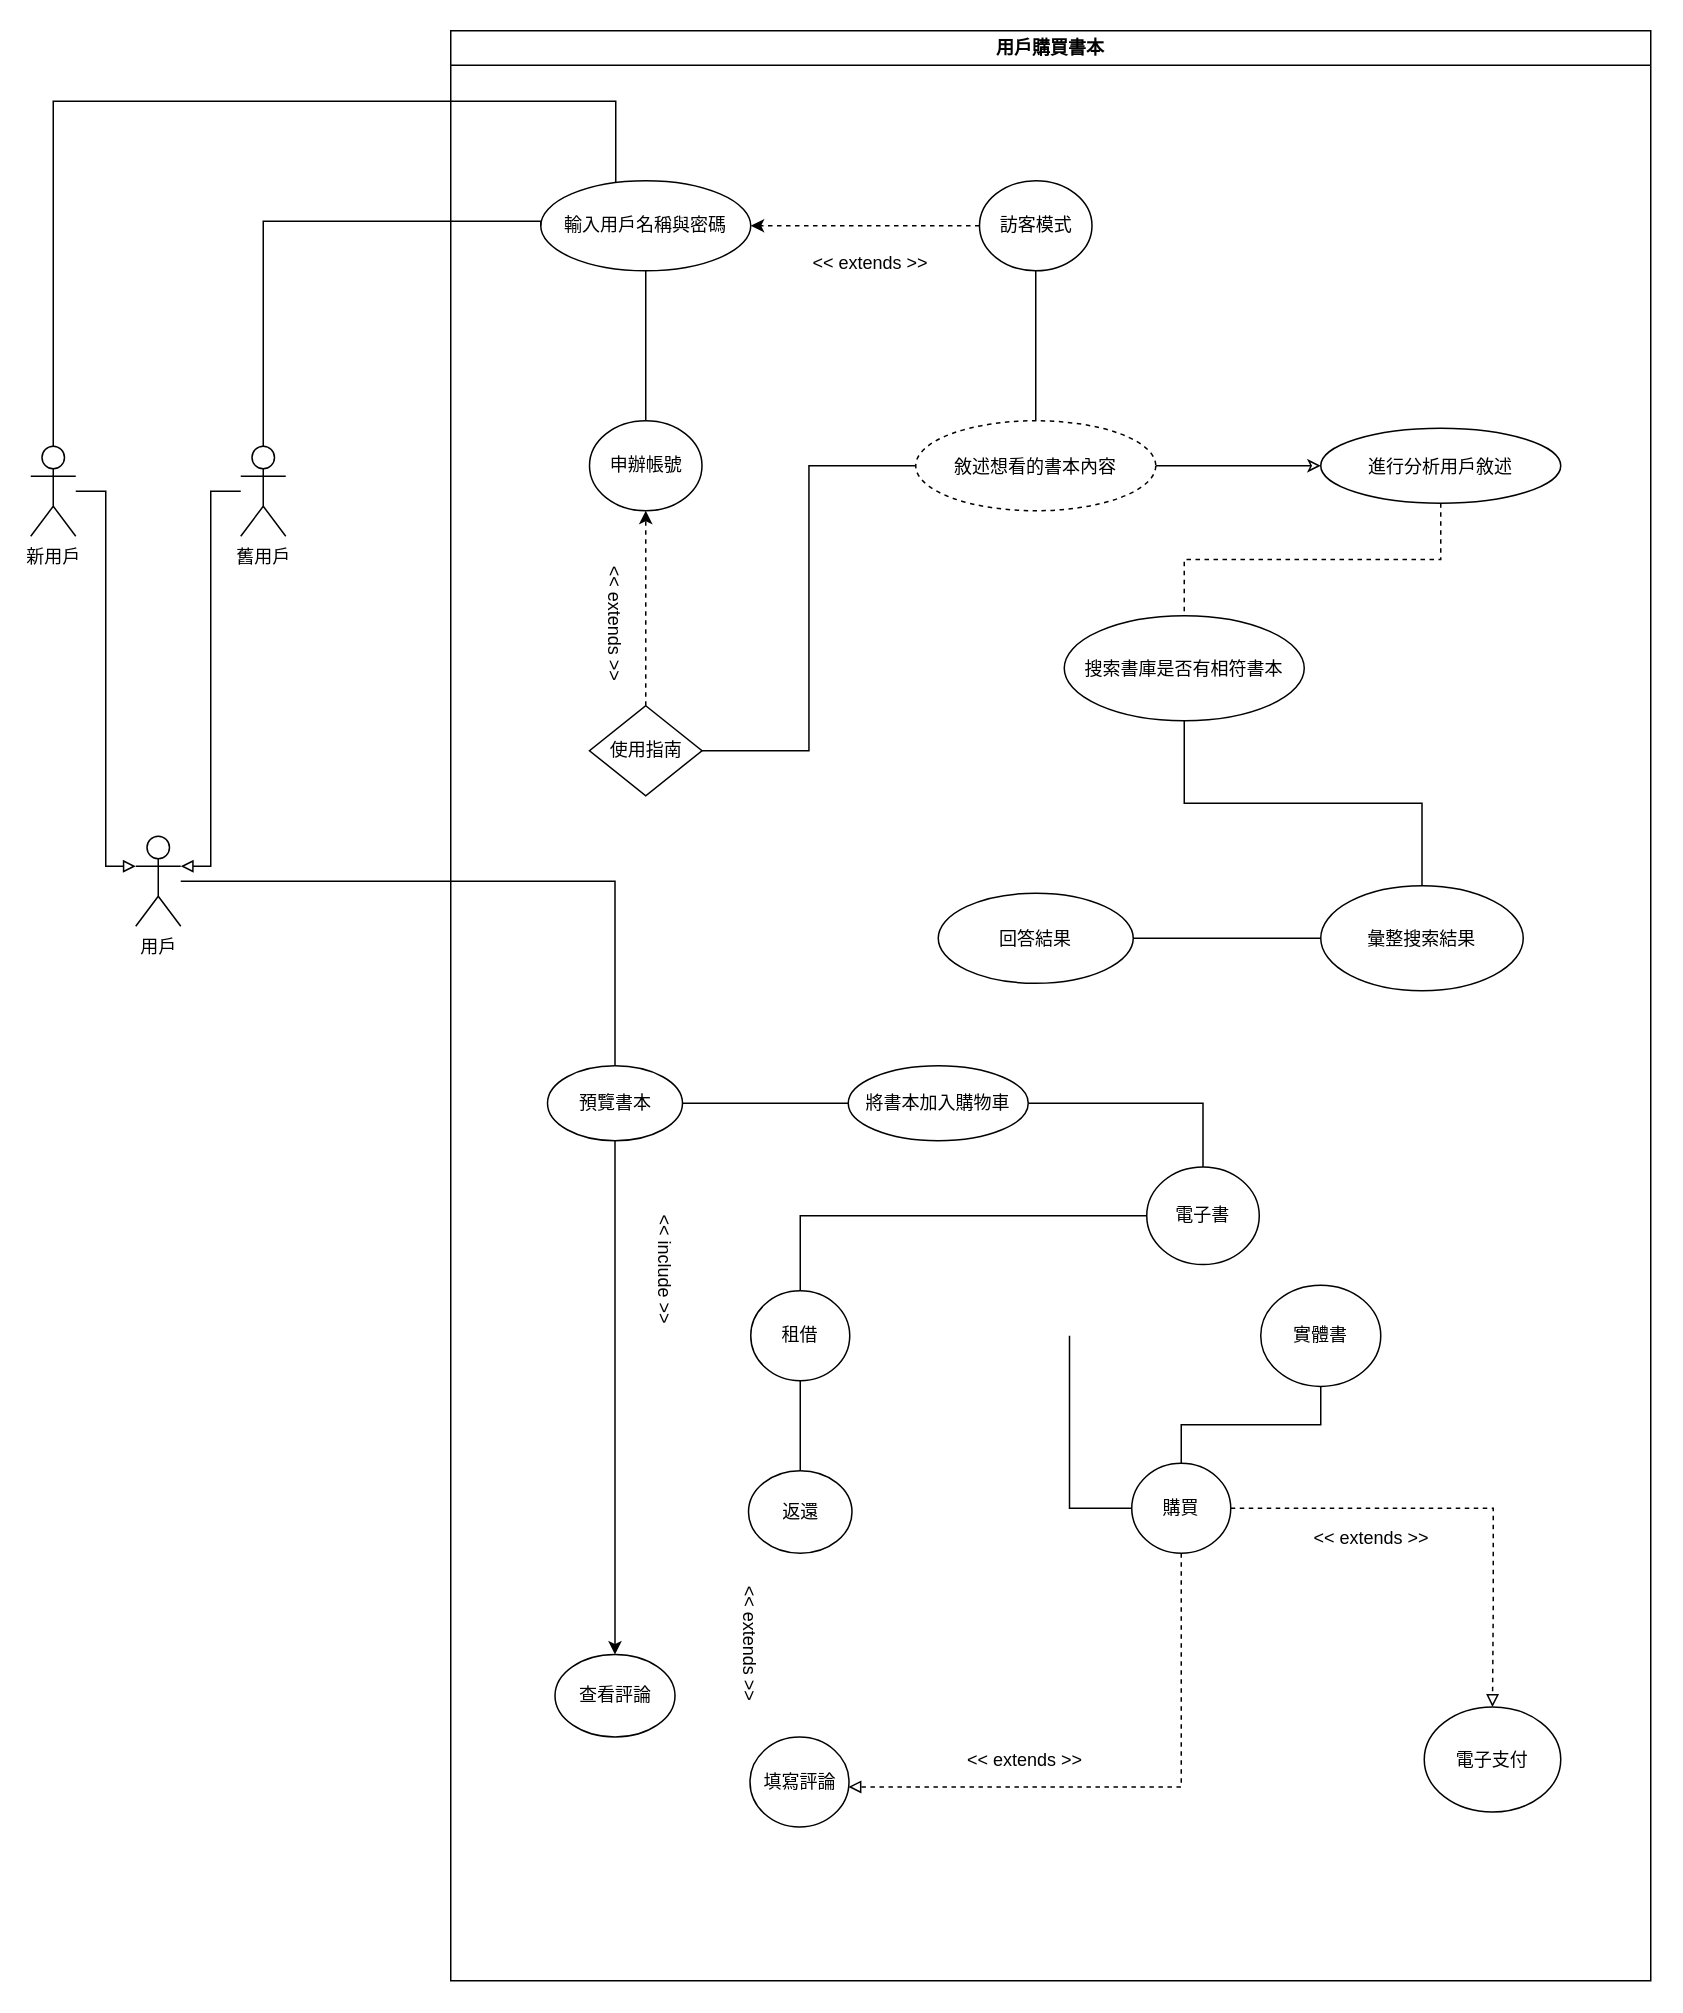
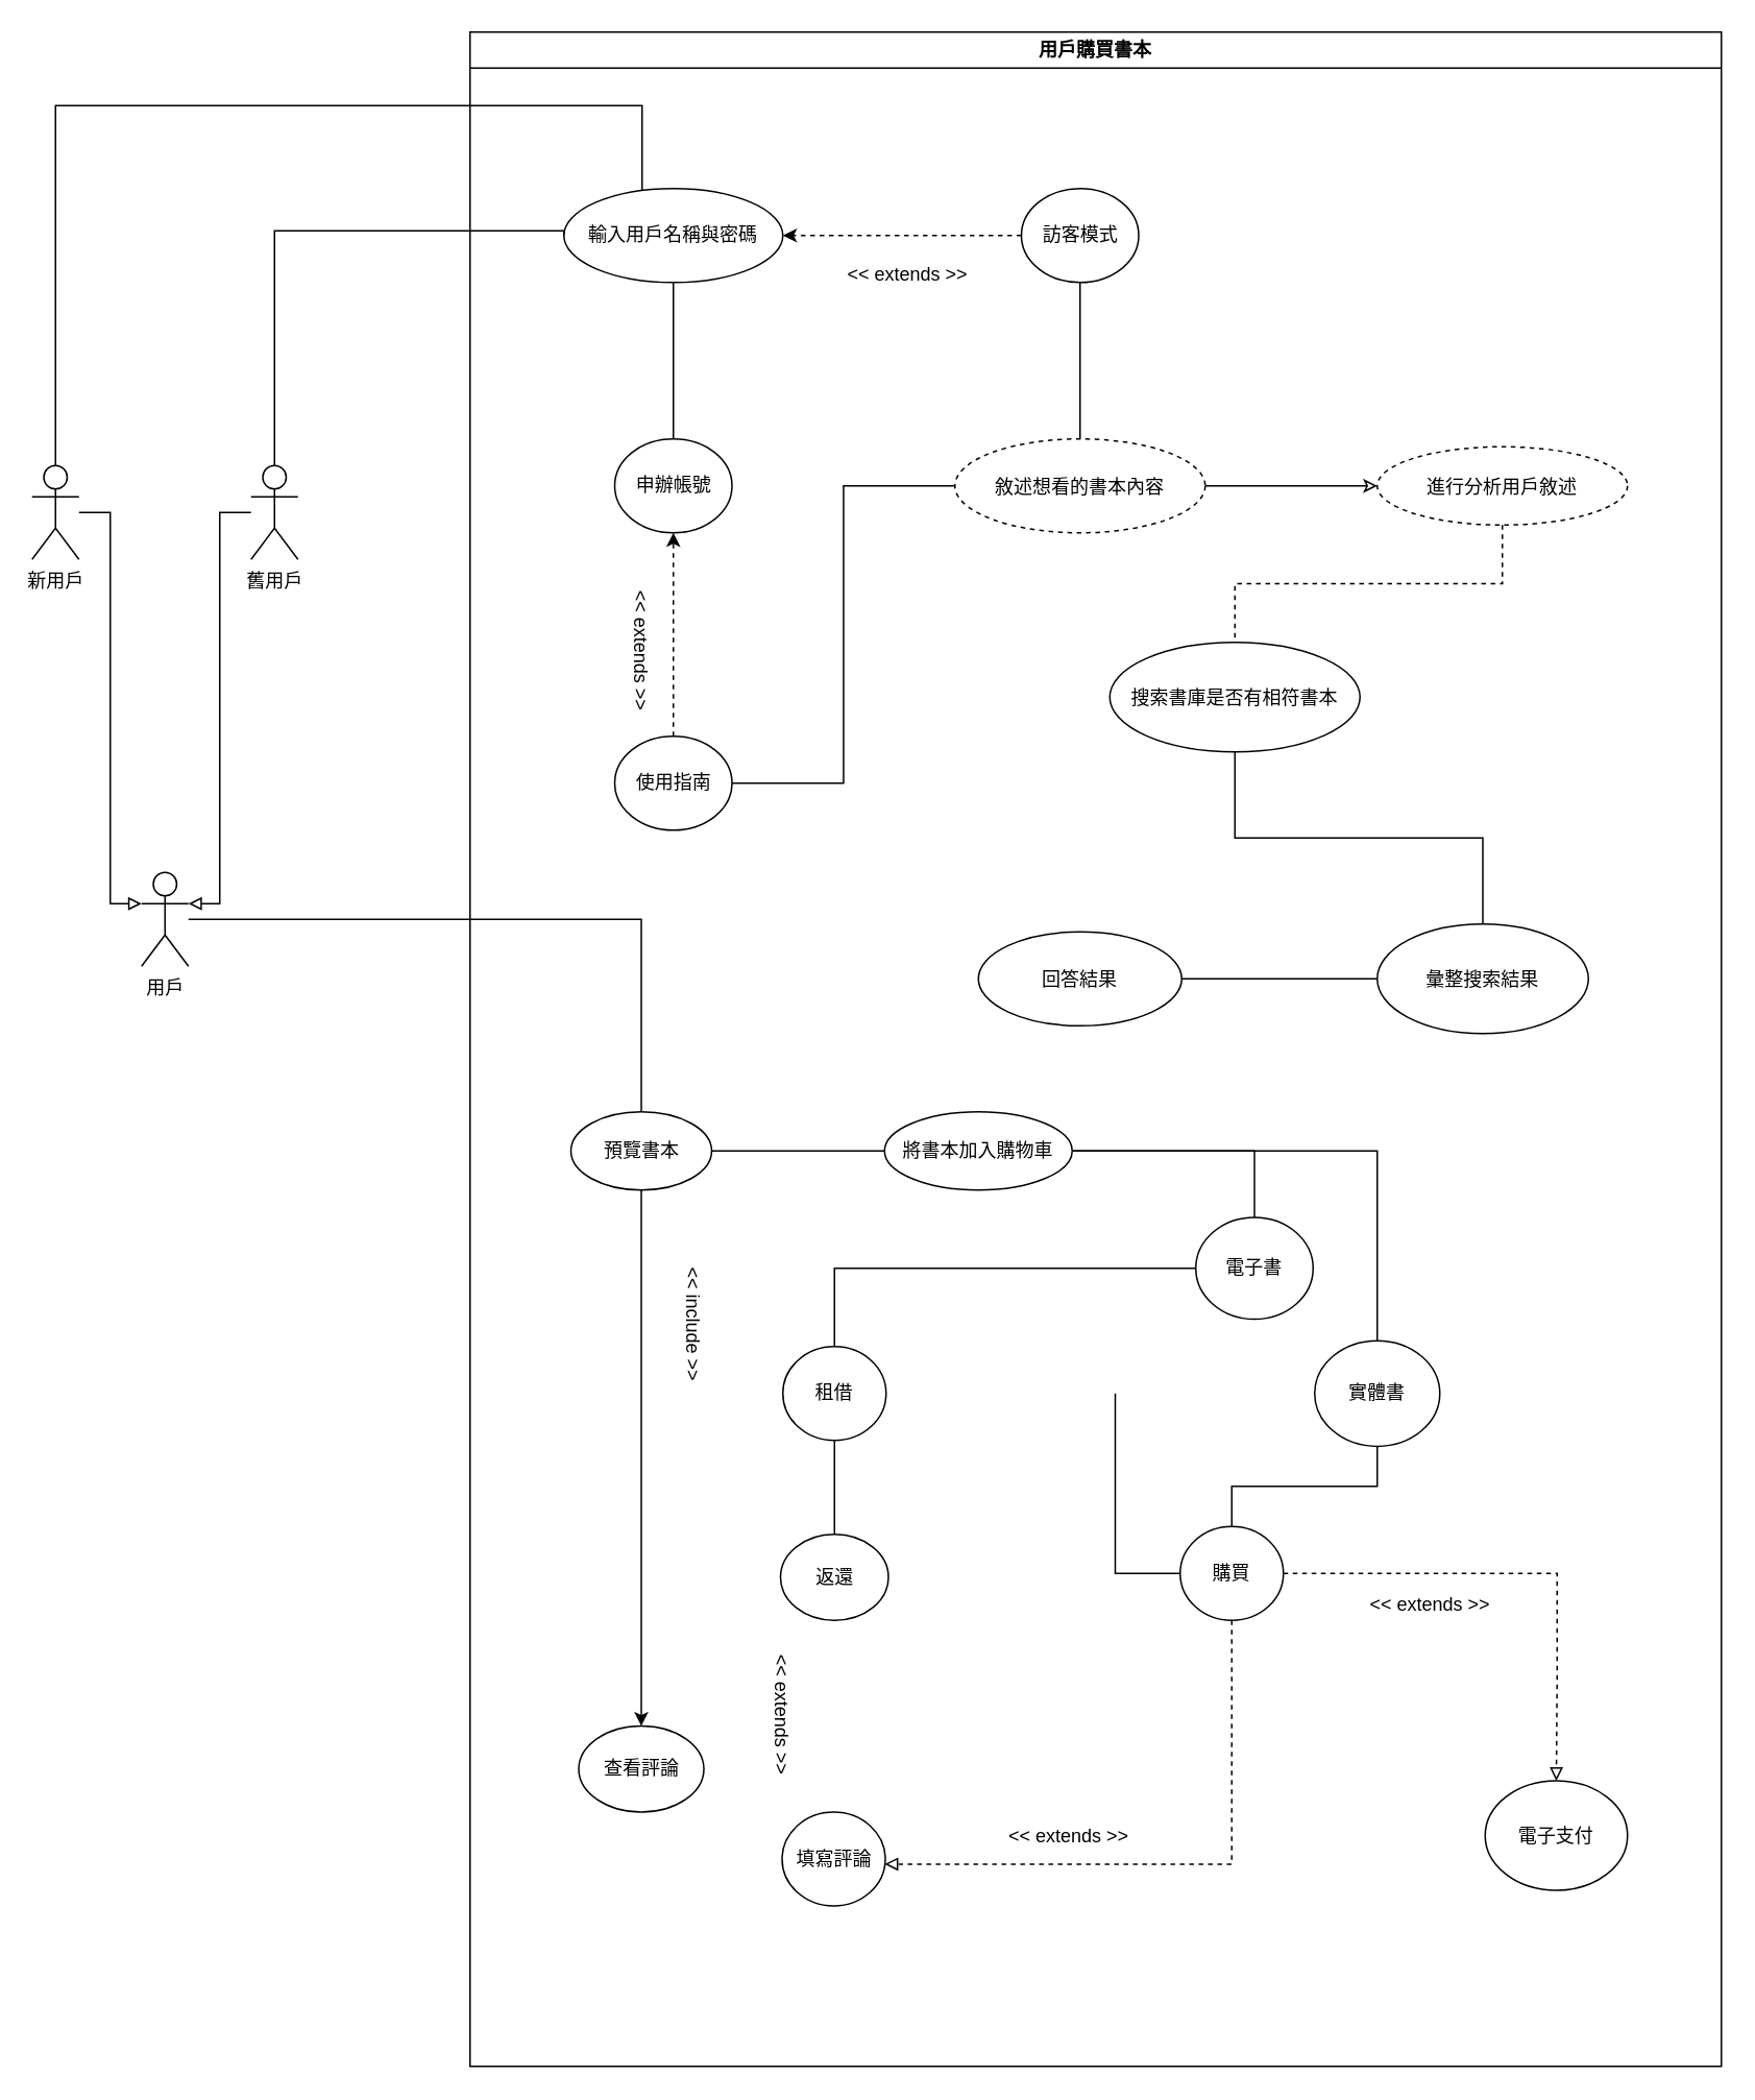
- <mxCell id="15" value="&lt;span style=&quot;font-size: 12px;&quot;&gt;進行分析用戶敘述&lt;/span&gt;" style="ellipse;whiteSpace=wrap;html=1;fontSize=14;" vertex="1" parent="2"><mxGeometry x="580" y="265" width="160" height="50" as="geometry" /></mxCell>
+ <mxCell id="15" value="&lt;span style=&quot;font-size: 12px;&quot;&gt;進行分析用戶敘述&lt;/span&gt;" style="ellipse;whiteSpace=wrap;html=1;fontSize=14;dashed=1;" vertex="1" parent="2"><mxGeometry x="580" y="265" width="160" height="50" as="geometry" /></mxCell>
- <mxCell id="11" value="使用指南" style="rhombus;whiteSpace=wrap;html=1;" vertex="1" parent="2"><mxGeometry x="92.5" y="450" width="75" height="60" as="geometry" /></mxCell>
+ <mxCell id="11" value="使用指南" style="ellipse;whiteSpace=wrap;html=1;" vertex="1" parent="2"><mxGeometry x="92.5" y="450" width="75" height="60" as="geometry" /></mxCell>
+ <mxCell id="26" style="edgeStyle=orthogonalEdgeStyle;rounded=0;orthogonalLoop=1;jettySize=auto;html=1;exitX=1;exitY=0.5;exitDx=0;exitDy=0;entryX=0.5;entryY=0;entryDx=0;entryDy=0;endArrow=none;endFill=0;" edge="1" parent="2" source="24" target="25"><mxGeometry relative="1" as="geometry" /></mxCell>
